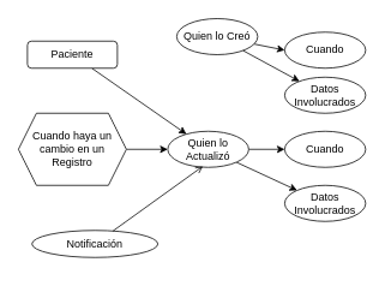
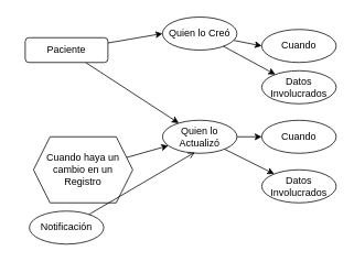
+ <mxCell id="2" style="rounded=0;orthogonalLoop=1;jettySize=auto;html=1;entryX=0;entryY=0.5;entryDx=0;entryDy=0;" edge="1" parent="1" source="16" target="7"><mxGeometry relative="1" as="geometry"><mxPoint x="140" y="95" as="sourcePoint" /></mxGeometry></mxCell>
- <mxCell id="17" value="Cuando haya un cambio en un Registro" style="shape=hexagon;perimeter=hexagonPerimeter2;whiteSpace=wrap;html=1;fixedSize=1;" vertex="1" parent="1"><mxGeometry x="20" y="125" width="120" height="80" as="geometry" /></mxCell>
+ <mxCell id="17" value="Cuando haya un cambio en un Registro" style="shape=hexagon;perimeter=hexagonPerimeter2;whiteSpace=wrap;html=1;fixedSize=1;" vertex="1" parent="1"><mxGeometry x="40" y="165" width="120" height="80" as="geometry" /></mxCell>
- <mxCell id="11" value="Quien lo Actualizó" style="ellipse;whiteSpace=wrap;html=1;" vertex="1" parent="1"><mxGeometry x="186" y="145" width="90" height="40" as="geometry" /></mxCell>
+ <mxCell id="11" value="Quien lo Actualizó" style="ellipse;whiteSpace=wrap;html=1;" vertex="1" parent="1"><mxGeometry x="196" y="145" width="90" height="40" as="geometry" /></mxCell>
- <mxCell id="15" value="Notificación" style="ellipse;whiteSpace=wrap;html=1;" vertex="1" parent="1"><mxGeometry x="35" y="255" width="140" height="30" as="geometry" /></mxCell>
+ <mxCell id="15" value="Notificación" style="ellipse;whiteSpace=wrap;html=1;" vertex="1" parent="1"><mxGeometry x="35" y="255" width="90" height="40" as="geometry" /></mxCell>
